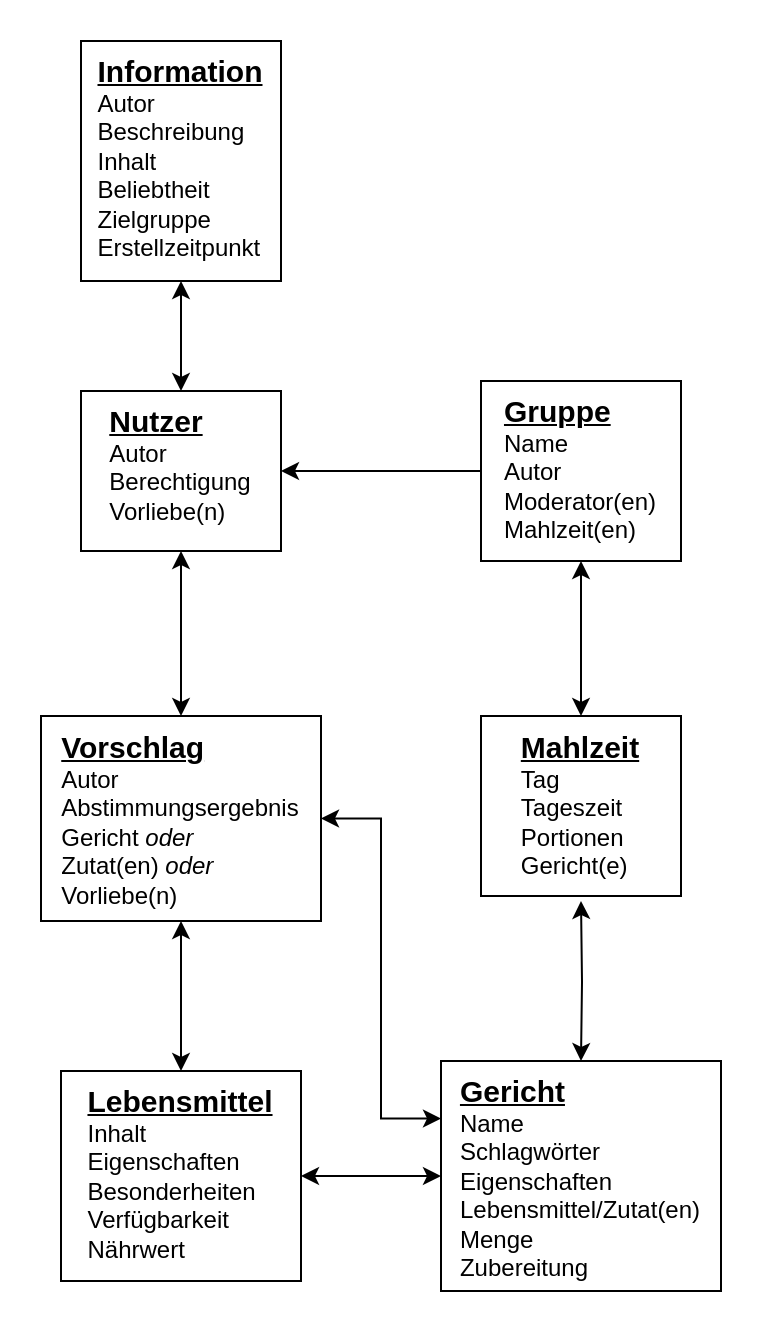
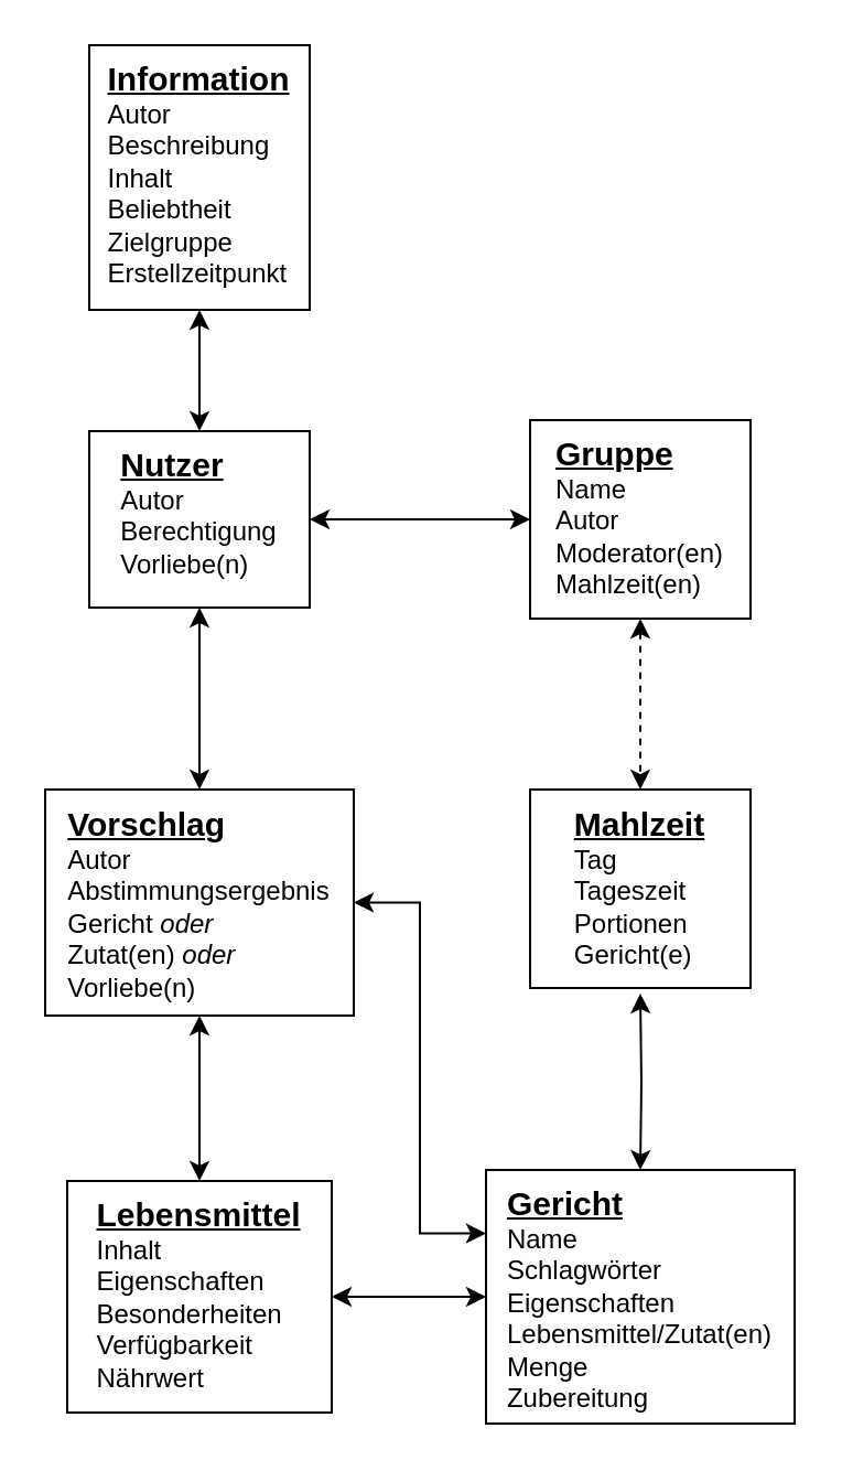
- <mxCell id="2" value="" style="edgeStyle=orthogonalEdgeStyle;rounded=0;orthogonalLoop=1;jettySize=auto;html=1;startArrow=classic;startFill=1;endArrow=none;" edge="1" parent="1" source="4" target="6"><mxGeometry relative="1" as="geometry" /></mxCell>
+ <mxCell id="2" value="" style="edgeStyle=orthogonalEdgeStyle;rounded=0;orthogonalLoop=1;jettySize=auto;html=1;startArrow=classic;startFill=1;" edge="1" parent="1" source="4" target="6"><mxGeometry relative="1" as="geometry" /></mxCell>
- <mxCell id="5" value="" style="edgeStyle=orthogonalEdgeStyle;rounded=0;orthogonalLoop=1;jettySize=auto;html=1;startArrow=classic;startFill=1;" edge="1" parent="1" source="6" target="8"><mxGeometry relative="1" as="geometry" /></mxCell>
+ <mxCell id="5" value="" style="edgeStyle=orthogonalEdgeStyle;rounded=0;orthogonalLoop=1;jettySize=auto;html=1;startArrow=classic;startFill=1;dashed=1;" edge="1" parent="1" source="6" target="8"><mxGeometry relative="1" as="geometry" /></mxCell>
